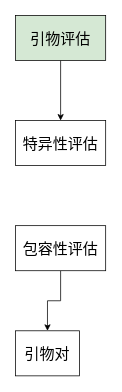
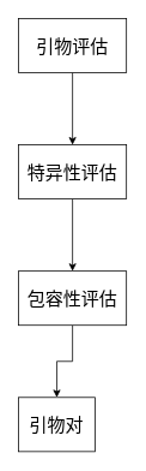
- <mxCell id="3" value="引物评估" style="rounded=0;whiteSpace=wrap;html=1;fontSize=20;fillColor=#d5e8d4;" vertex="1" parent="1"><mxGeometry x="20" y="20" width="120" height="60" as="geometry" /></mxCell>
+ <mxCell id="3" value="引物评估" style="rounded=0;whiteSpace=wrap;html=1;fontSize=20;" vertex="1" parent="1"><mxGeometry x="20" y="20" width="120" height="60" as="geometry" /></mxCell>
+ <mxCell id="4" value="" style="edgeStyle=orthogonalEdgeStyle;rounded=0;orthogonalLoop=1;jettySize=auto;html=1;" edge="1" parent="1" source="5" target="7"><mxGeometry relative="1" as="geometry" /></mxCell>
